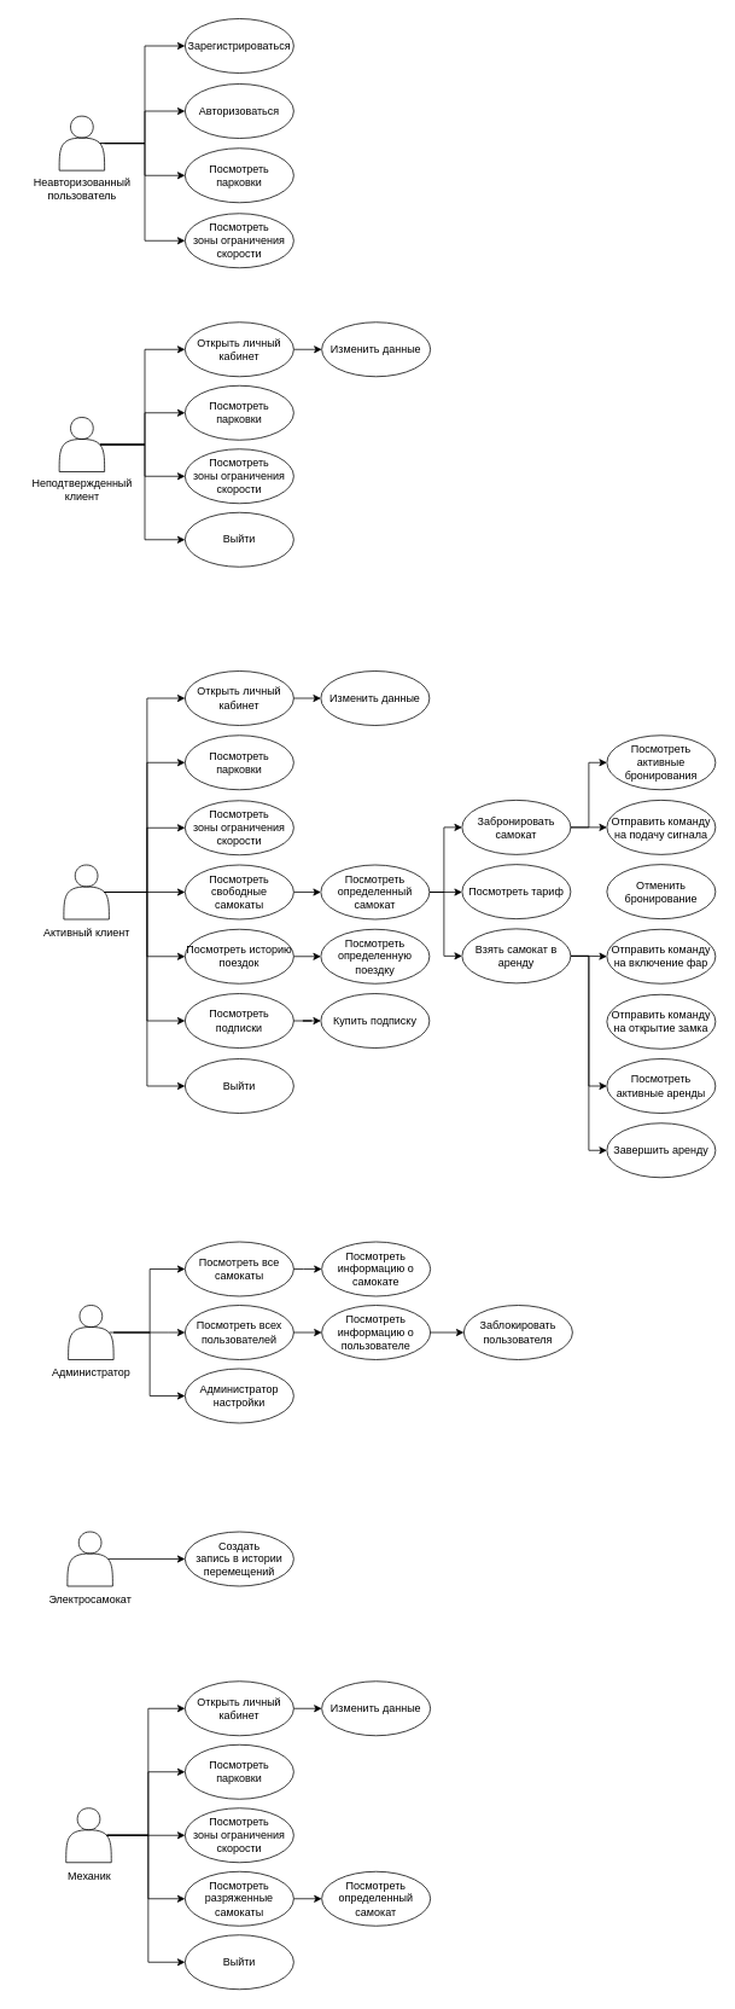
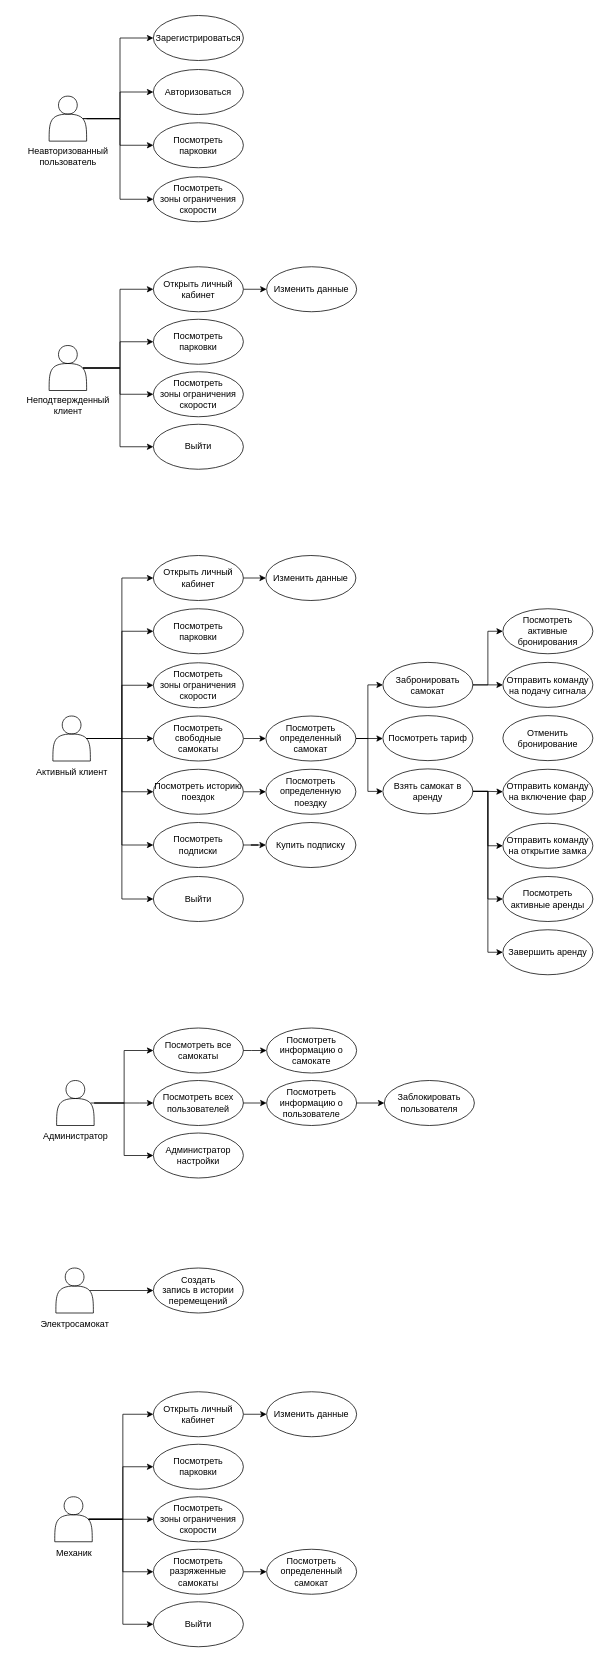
+ <mxCell id="43" style="edgeStyle=orthogonalEdgeStyle;rounded=0;orthogonalLoop=1;jettySize=auto;html=1;exitX=1;exitY=0.5;exitDx=0;exitDy=0;entryX=0;entryY=0.5;entryDx=0;entryDy=0;" edge="1" parent="36" source="37" target="42"><mxGeometry relative="1" as="geometry"><Array as="points"><mxPoint x="446" y="315" /><mxPoint x="446" y="387" /></Array></mxGeometry></mxCell>
